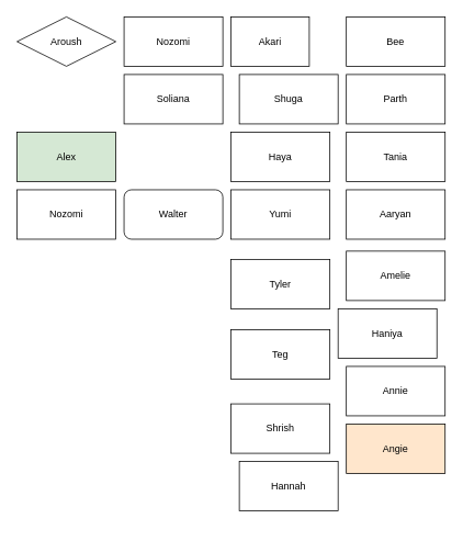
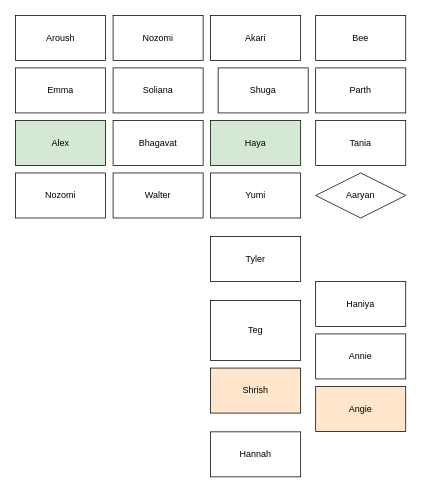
- <mxCell id="14" value="Aroush" style="rhombus;whiteSpace=wrap;html=1;" vertex="1" parent="1"><mxGeometry x="20" y="20" width="120" height="60" as="geometry" /></mxCell>
+ <mxCell id="14" value="Aroush" style="rounded=0;whiteSpace=wrap;html=1;" vertex="1" parent="1"><mxGeometry x="20" y="20" width="120" height="60" as="geometry" /></mxCell>
- <mxCell id="6" value="Akari" style="rounded=0;whiteSpace=wrap;html=1;" vertex="1" parent="1"><mxGeometry x="280" y="20" width="95" height="60" as="geometry" /></mxCell>
+ <mxCell id="6" value="Akari" style="rounded=0;whiteSpace=wrap;html=1;" vertex="1" parent="1"><mxGeometry x="280" y="20" width="120" height="60" as="geometry" /></mxCell>
+ <mxCell id="15" value="Emma" style="rounded=0;whiteSpace=wrap;html=1;" vertex="1" parent="1"><mxGeometry x="20" y="90" width="120" height="60" as="geometry" /></mxCell>
+ <mxCell id="12" value="Bhagavat" style="rounded=0;whiteSpace=wrap;html=1;" vertex="1" parent="1"><mxGeometry x="150" y="160" width="120" height="60" as="geometry" /></mxCell>
- <mxCell id="8" value="Haya" style="rounded=0;whiteSpace=wrap;html=1;" vertex="1" parent="1"><mxGeometry x="280" y="160" width="120" height="60" as="geometry" /></mxCell>
+ <mxCell id="8" value="Haya" style="rounded=0;whiteSpace=wrap;html=1;fillColor=#d5e8d4;" vertex="1" parent="1"><mxGeometry x="280" y="160" width="120" height="60" as="geometry" /></mxCell>
- <mxCell id="13" value="Walter" style="whiteSpace=wrap;html=1;rounded=1;" vertex="1" parent="1"><mxGeometry x="150" y="230" width="120" height="60" as="geometry" /></mxCell>
+ <mxCell id="13" value="Walter" style="rounded=0;whiteSpace=wrap;html=1;" vertex="1" parent="1"><mxGeometry x="150" y="230" width="120" height="60" as="geometry" /></mxCell>
- <mxCell id="5" value="Aaryan" style="rounded=0;whiteSpace=wrap;html=1;" vertex="1" parent="1"><mxGeometry x="420" y="230" width="120" height="60" as="geometry" /></mxCell>
+ <mxCell id="5" value="Aaryan" style="rhombus;whiteSpace=wrap;html=1;" vertex="1" parent="1"><mxGeometry x="420" y="230" width="120" height="60" as="geometry" /></mxCell>
- <mxCell id="19" value="Amelie" style="rounded=0;whiteSpace=wrap;html=1;" vertex="1" parent="1"><mxGeometry x="420" y="304.5" width="120" height="60" as="geometry" /></mxCell>
- <mxCell id="18" value="Haniya" style="rounded=0;whiteSpace=wrap;html=1;" vertex="1" parent="1"><mxGeometry x="410" y="374.5" width="120" height="60" as="geometry" /></mxCell>
+ <mxCell id="18" value="Haniya" style="rounded=0;whiteSpace=wrap;html=1;" vertex="1" parent="1"><mxGeometry x="420" y="374.5" width="120" height="60" as="geometry" /></mxCell>
- <mxCell id="23" value="Teg" style="rounded=0;whiteSpace=wrap;html=1;" vertex="1" parent="1"><mxGeometry x="280" y="400" width="120" height="60" as="geometry" /></mxCell>
+ <mxCell id="23" value="Teg" style="rounded=0;whiteSpace=wrap;html=1;" vertex="1" parent="1"><mxGeometry x="280" y="400" width="120" height="80" as="geometry" /></mxCell>
- <mxCell id="24" value="Shrish" style="rounded=0;whiteSpace=wrap;html=1;" vertex="1" parent="1"><mxGeometry x="280" y="490" width="120" height="60" as="geometry" /></mxCell>
+ <mxCell id="24" value="Shrish" style="rounded=0;whiteSpace=wrap;html=1;fillColor=#ffe6cc;" vertex="1" parent="1"><mxGeometry x="280" y="490" width="120" height="60" as="geometry" /></mxCell>
- <mxCell id="25" value="Hannah" style="rounded=0;whiteSpace=wrap;html=1;" vertex="1" parent="1"><mxGeometry x="290" y="560" width="120" height="60" as="geometry" /></mxCell>
+ <mxCell id="25" value="Hannah" style="rounded=0;whiteSpace=wrap;html=1;" vertex="1" parent="1"><mxGeometry x="280" y="575" width="120" height="60" as="geometry" /></mxCell>
